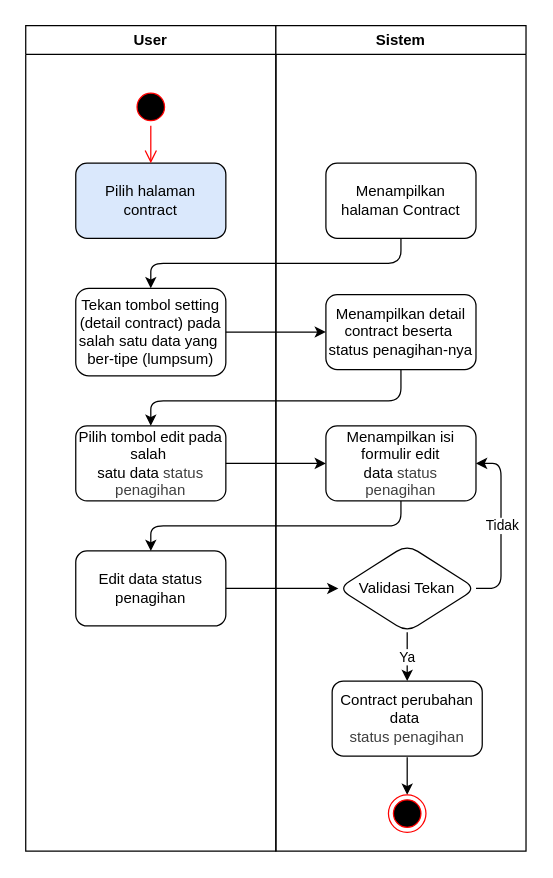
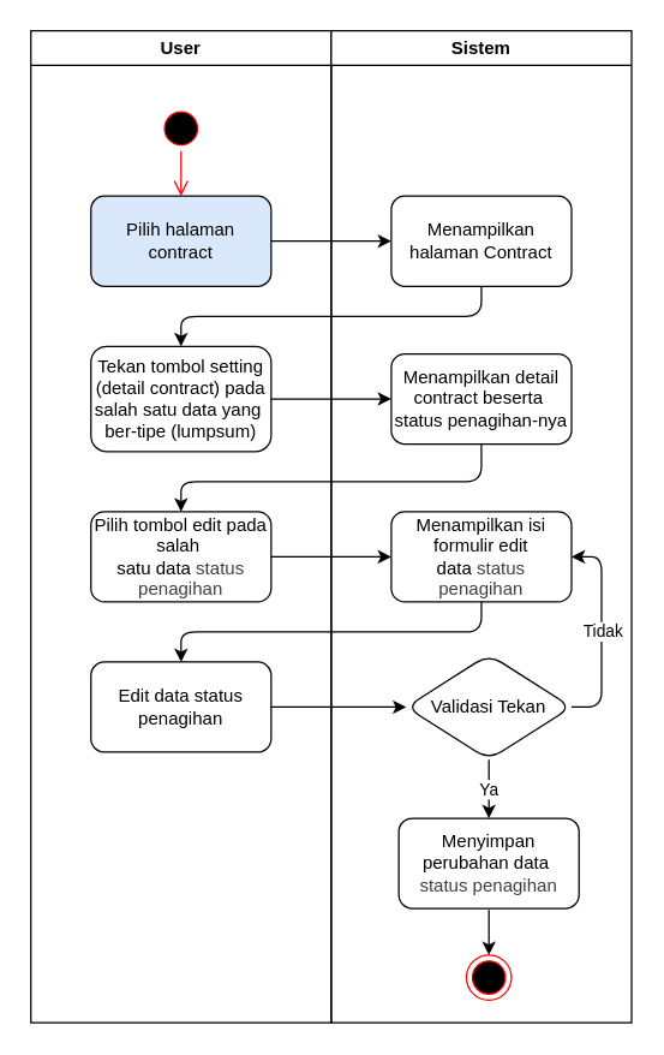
+ <mxCell id="20" value="" style="edgeStyle=none;html=1;" parent="1" source="4" target="10" edge="1"><mxGeometry relative="1" as="geometry" /></mxCell>
- <mxCell id="18" value="Contract perubahan data&amp;nbsp;&lt;div&gt;&lt;span style=&quot;color: rgb(63, 63, 63);&quot;&gt;status penagihan&lt;/span&gt;&lt;/div&gt;" style="rounded=1;whiteSpace=wrap;html=1;" parent="9" vertex="1"><mxGeometry x="45" y="524" width="120" height="60" as="geometry" /></mxCell>
+ <mxCell id="18" value="Menyimpan perubahan data&amp;nbsp;&lt;div&gt;&lt;span style=&quot;color: rgb(63, 63, 63);&quot;&gt;status penagihan&lt;/span&gt;&lt;/div&gt;" style="rounded=1;whiteSpace=wrap;html=1;" parent="9" vertex="1"><mxGeometry x="45" y="524" width="120" height="60" as="geometry" /></mxCell>
